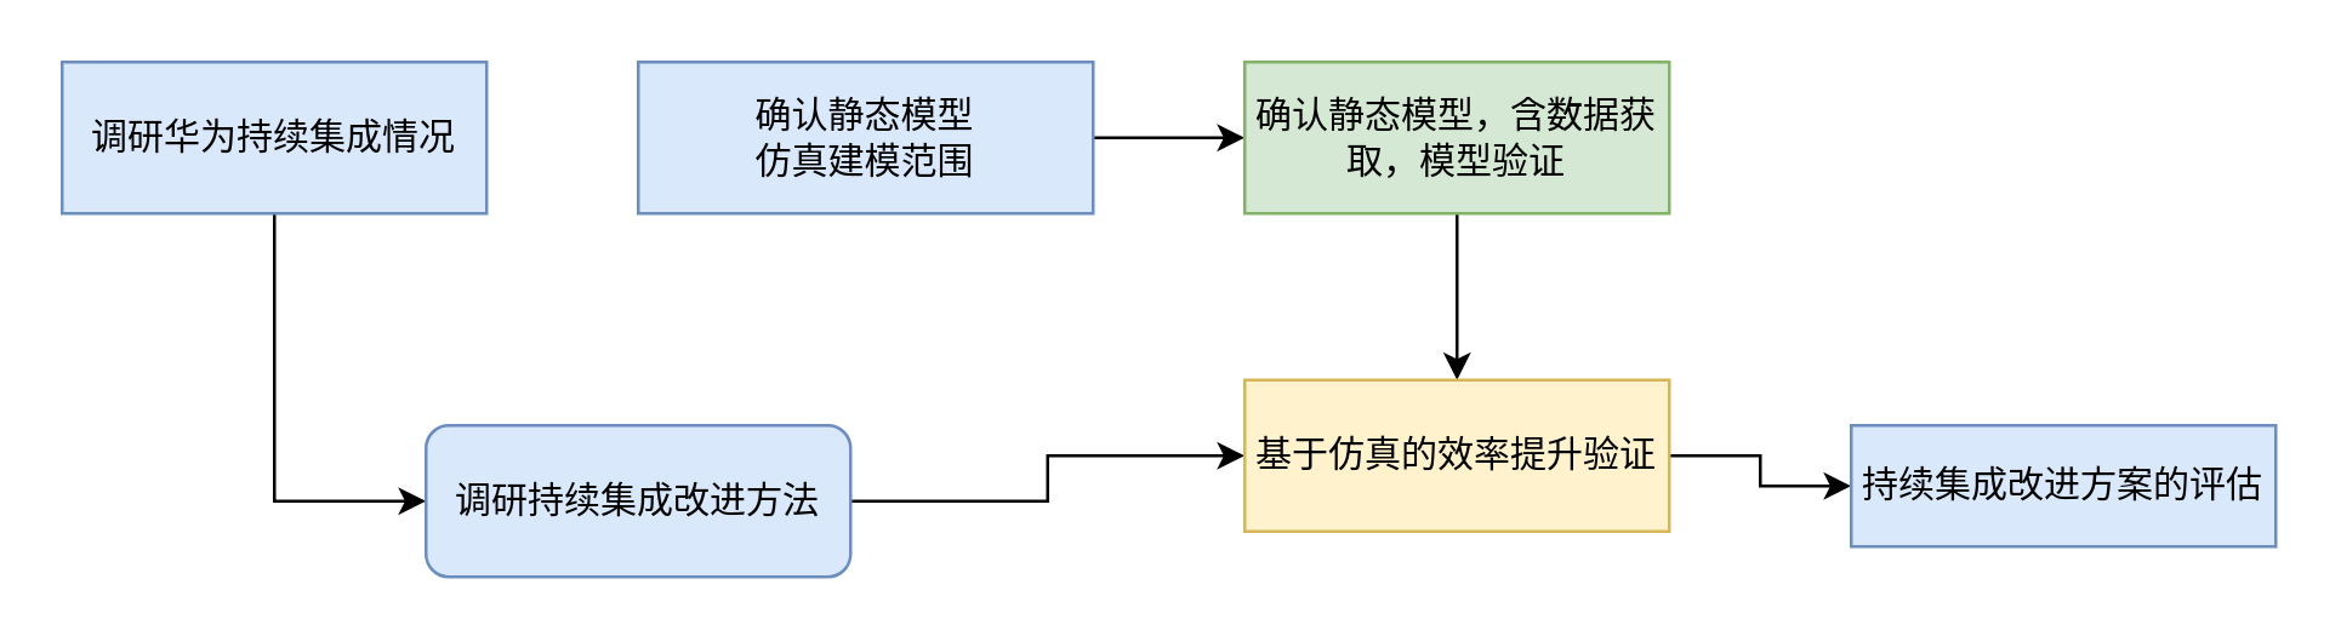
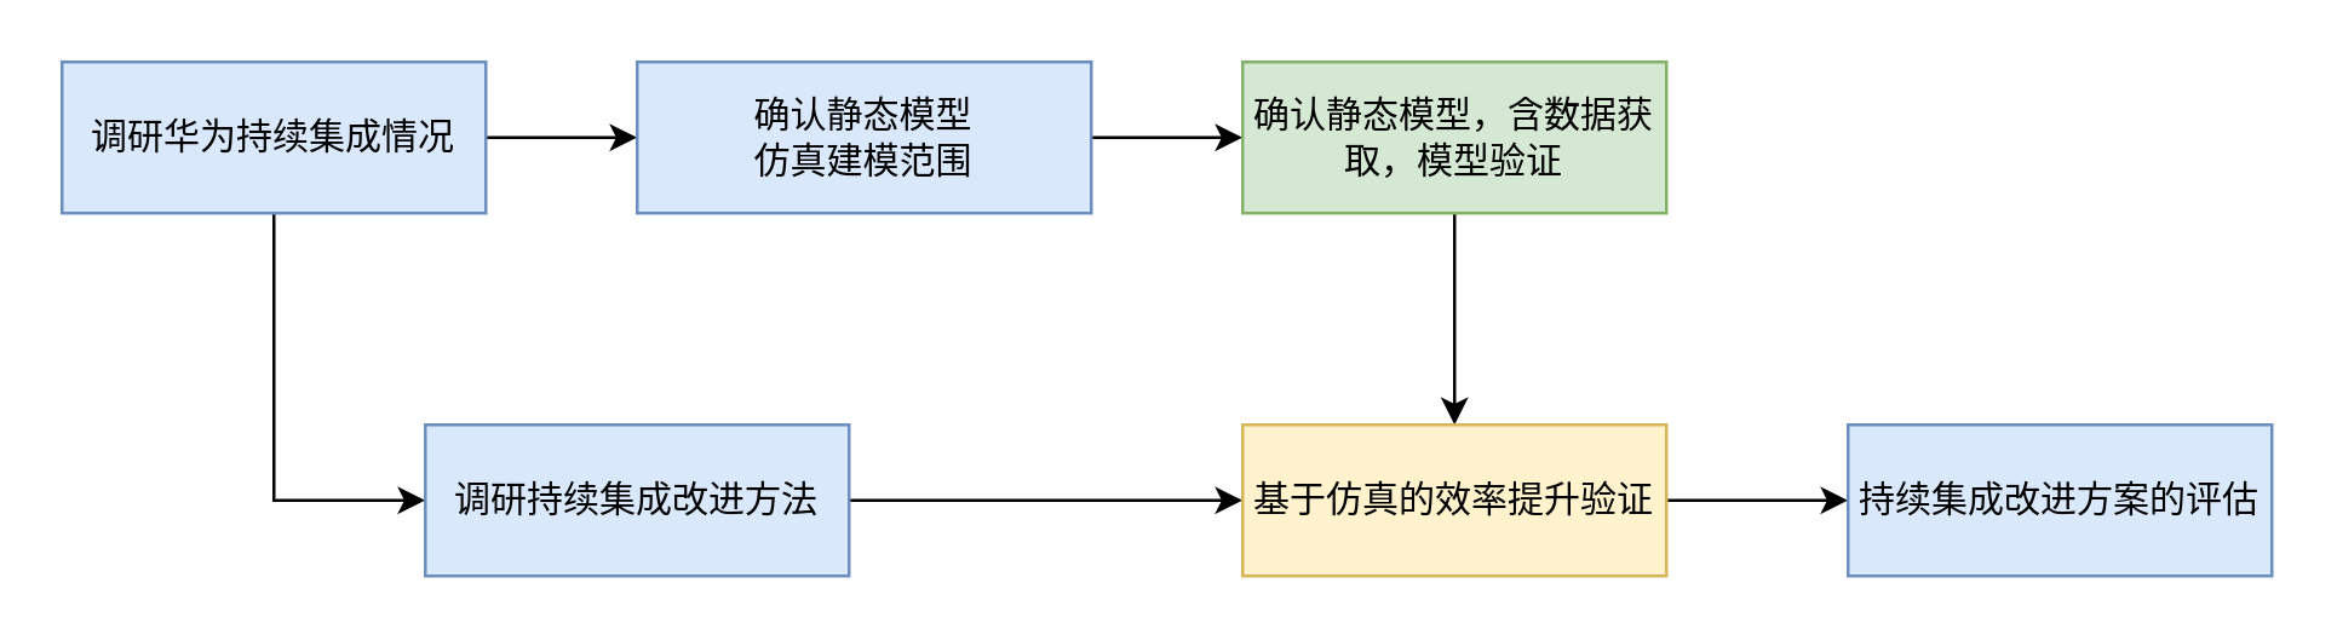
+ <mxCell id="2" style="edgeStyle=orthogonalEdgeStyle;rounded=0;orthogonalLoop=1;jettySize=auto;html=1;entryX=0;entryY=0.5;entryDx=0;entryDy=0;" edge="1" parent="1" source="4" target="6"><mxGeometry relative="1" as="geometry" /></mxCell>
- <mxCell id="12" value="基于仿真的效率提升验证" style="rounded=0;whiteSpace=wrap;html=1;fillColor=#fff2cc;strokeColor=#d6b656;" vertex="1" parent="1"><mxGeometry x="410" y="125" width="140" height="50" as="geometry" /></mxCell>
+ <mxCell id="12" value="基于仿真的效率提升验证" style="rounded=0;whiteSpace=wrap;html=1;fillColor=#fff2cc;strokeColor=#d6b656;" vertex="1" parent="1"><mxGeometry x="410" y="140" width="140" height="50" as="geometry" /></mxCell>
- <mxCell id="13" value="持续集成改进方案的评估" style="rounded=0;whiteSpace=wrap;html=1;fillColor=#dae8fc;strokeColor=#6c8ebf;" vertex="1" parent="1"><mxGeometry x="610" y="140" width="140" height="40" as="geometry" /></mxCell>
+ <mxCell id="13" value="持续集成改进方案的评估" style="rounded=0;whiteSpace=wrap;html=1;fillColor=#dae8fc;strokeColor=#6c8ebf;" vertex="1" parent="1"><mxGeometry x="610" y="140" width="140" height="50" as="geometry" /></mxCell>
- <mxCell id="10" value="调研持续集成改进方法" style="whiteSpace=wrap;html=1;fillColor=#dae8fc;strokeColor=#6c8ebf;rounded=1;" vertex="1" parent="1"><mxGeometry x="140" y="140" width="140" height="50" as="geometry" /></mxCell>
+ <mxCell id="10" value="调研持续集成改进方法" style="rounded=0;whiteSpace=wrap;html=1;fillColor=#dae8fc;strokeColor=#6c8ebf;" vertex="1" parent="1"><mxGeometry x="140" y="140" width="140" height="50" as="geometry" /></mxCell>
